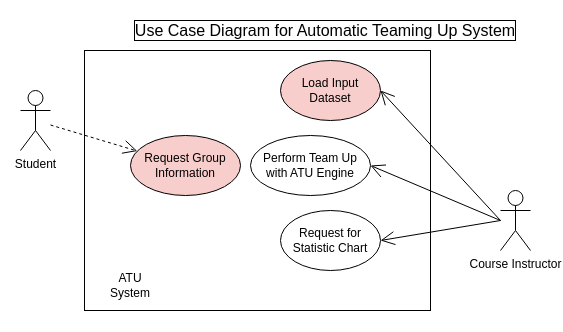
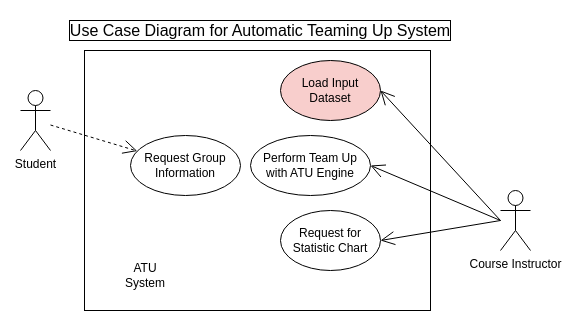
- <mxCell id="14" value="Use Case Diagram for Automatic Teaming Up System" style="text;html=1;strokeColor=none;fillColor=none;align=center;verticalAlign=middle;whiteSpace=wrap;rounded=0;fontSize=16;labelBorderColor=default;" parent="1" vertex="1"><mxGeometry x="125" y="20" width="400" height="20" as="geometry" /></mxCell>
+ <mxCell id="14" value="Use Case Diagram for Automatic Teaming Up System" style="text;html=1;strokeColor=none;fillColor=none;align=center;verticalAlign=middle;whiteSpace=wrap;rounded=0;fontSize=16;labelBorderColor=default;" parent="1" vertex="1"><mxGeometry x="60" y="20" width="400" height="20" as="geometry" /></mxCell>
- <mxCell id="6" value="Request Group Information" style="ellipse;whiteSpace=wrap;html=1;fillColor=#f8cecc;" parent="1" vertex="1"><mxGeometry x="130" y="135" width="110" height="60" as="geometry" /></mxCell>
+ <mxCell id="6" value="Request Group Information" style="ellipse;whiteSpace=wrap;html=1;" parent="1" vertex="1"><mxGeometry x="130" y="135" width="110" height="60" as="geometry" /></mxCell>
- <mxCell id="5" value="ATU System" style="text;html=1;strokeColor=none;fillColor=none;align=center;verticalAlign=middle;whiteSpace=wrap;rounded=0;" parent="1" vertex="1"><mxGeometry x="100" y="270" width="60" height="30" as="geometry" /></mxCell>
+ <mxCell id="5" value="ATU System" style="text;html=1;strokeColor=none;fillColor=none;align=center;verticalAlign=middle;whiteSpace=wrap;rounded=0;" parent="1" vertex="1"><mxGeometry x="115" y="260" width="60" height="30" as="geometry" /></mxCell>
